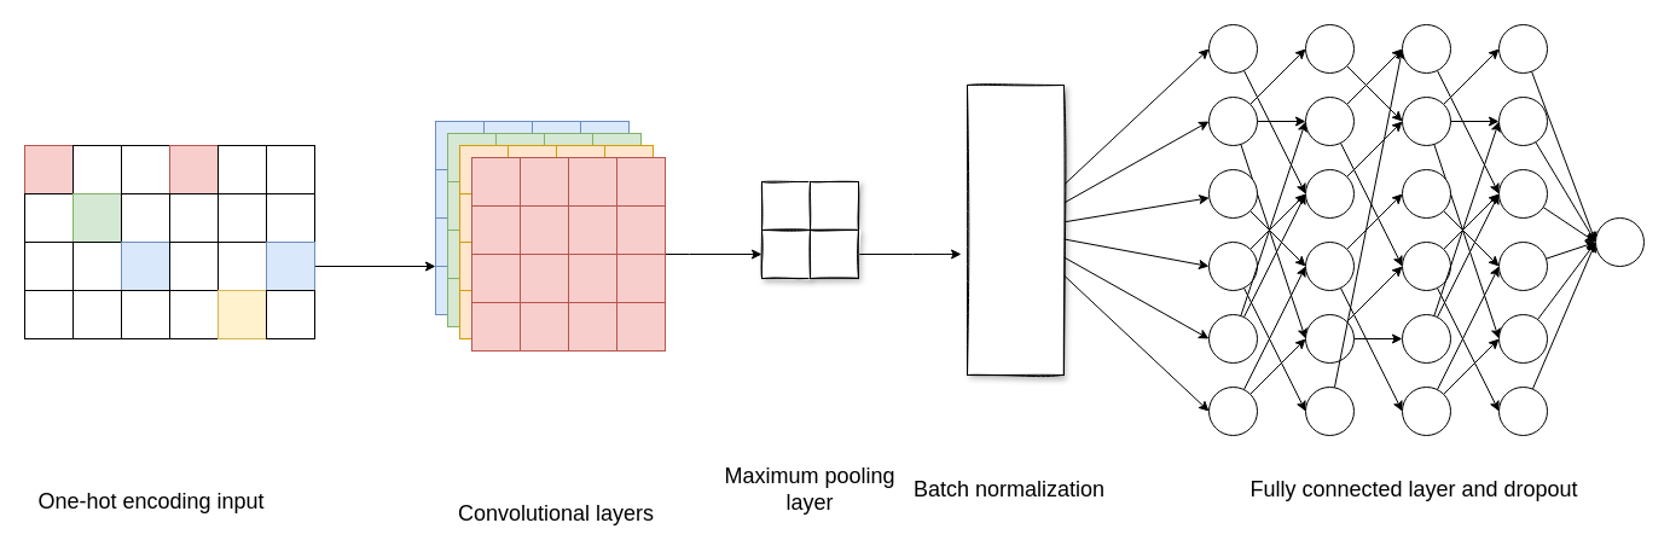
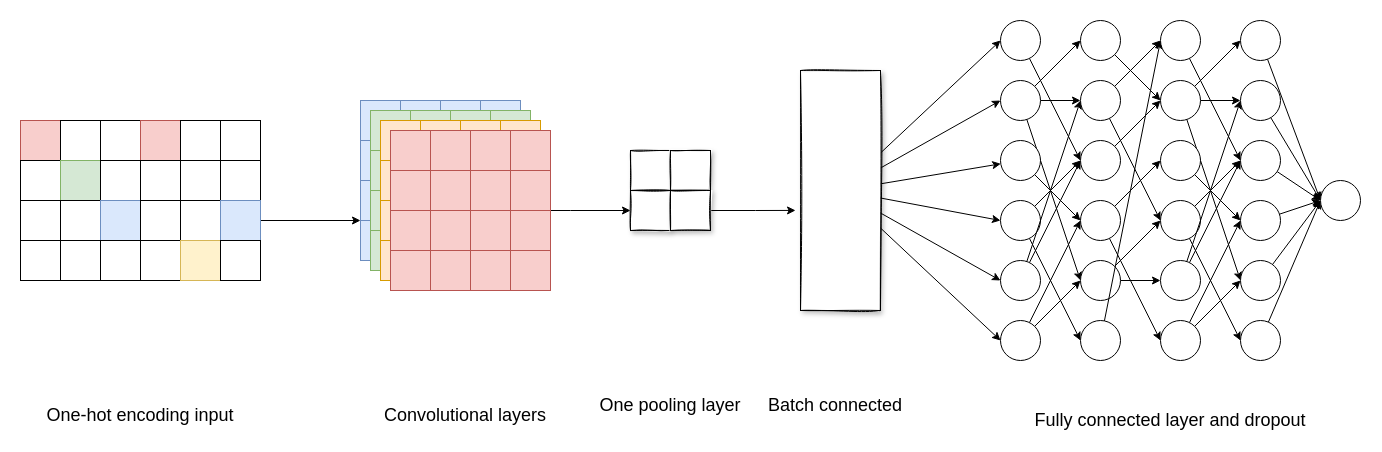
- <mxCell id="80" value="Maximum pooling layer" style="text;html=1;strokeColor=none;fillColor=none;align=center;verticalAlign=middle;whiteSpace=wrap;rounded=0;shadow=1;glass=0;sketch=1;fontSize=18;" vertex="1" parent="1"><mxGeometry x="585" y="390" width="170" height="30" as="geometry" /></mxCell>
+ <mxCell id="80" value="One pooling layer" style="text;html=1;strokeColor=none;fillColor=none;align=center;verticalAlign=middle;whiteSpace=wrap;rounded=0;shadow=1;glass=0;sketch=1;fontSize=18;" vertex="1" parent="1"><mxGeometry x="585" y="390" width="170" height="30" as="geometry" /></mxCell>
- <mxCell id="81" value="Batch normalization" style="text;html=1;strokeColor=none;fillColor=none;align=center;verticalAlign=middle;whiteSpace=wrap;rounded=0;shadow=1;glass=0;sketch=1;fontSize=18;" vertex="1" parent="1"><mxGeometry x="750" y="390" width="170" height="30" as="geometry" /></mxCell>
+ <mxCell id="81" value="Batch connected" style="text;html=1;strokeColor=none;fillColor=none;align=center;verticalAlign=middle;whiteSpace=wrap;rounded=0;shadow=1;glass=0;sketch=1;fontSize=18;" vertex="1" parent="1"><mxGeometry x="750" y="390" width="170" height="30" as="geometry" /></mxCell>
- <mxCell id="144" value="Fully connected layer and dropout" style="text;html=1;strokeColor=none;fillColor=none;align=center;verticalAlign=middle;whiteSpace=wrap;rounded=0;shadow=1;glass=0;sketch=1;fontSize=18;" vertex="1" parent="1"><mxGeometry x="1030" y="390" width="280" height="30" as="geometry" /></mxCell>
+ <mxCell id="144" value="Fully connected layer and dropout" style="text;html=1;strokeColor=none;fillColor=none;align=center;verticalAlign=middle;whiteSpace=wrap;rounded=0;shadow=1;glass=0;sketch=1;fontSize=18;" vertex="1" parent="1"><mxGeometry x="1030" y="405" width="280" height="30" as="geometry" /></mxCell>
- <mxCell id="79" value="One-hot encoding input" style="text;html=1;strokeColor=none;fillColor=none;align=center;verticalAlign=middle;whiteSpace=wrap;rounded=0;shadow=1;glass=0;sketch=1;fontSize=18;" vertex="1" parent="1"><mxGeometry x="25" y="400" width="200" height="30" as="geometry" /></mxCell>
+ <mxCell id="79" value="One-hot encoding input" style="text;html=1;strokeColor=none;fillColor=none;align=center;verticalAlign=middle;whiteSpace=wrap;rounded=0;shadow=1;glass=0;sketch=1;fontSize=18;" vertex="1" parent="1"><mxGeometry x="40" y="400" width="200" height="30" as="geometry" /></mxCell>
- <mxCell id="170" value="Convolutional layers" style="text;html=1;strokeColor=none;fillColor=none;align=center;verticalAlign=middle;whiteSpace=wrap;rounded=0;shadow=1;glass=0;sketch=1;fontSize=18;" vertex="1" parent="1"><mxGeometry x="375" y="410" width="170" height="30" as="geometry" /></mxCell>
+ <mxCell id="170" value="Convolutional layers" style="text;html=1;strokeColor=none;fillColor=none;align=center;verticalAlign=middle;whiteSpace=wrap;rounded=0;shadow=1;glass=0;sketch=1;fontSize=18;" vertex="1" parent="1"><mxGeometry x="380" y="400" width="170" height="30" as="geometry" /></mxCell>
